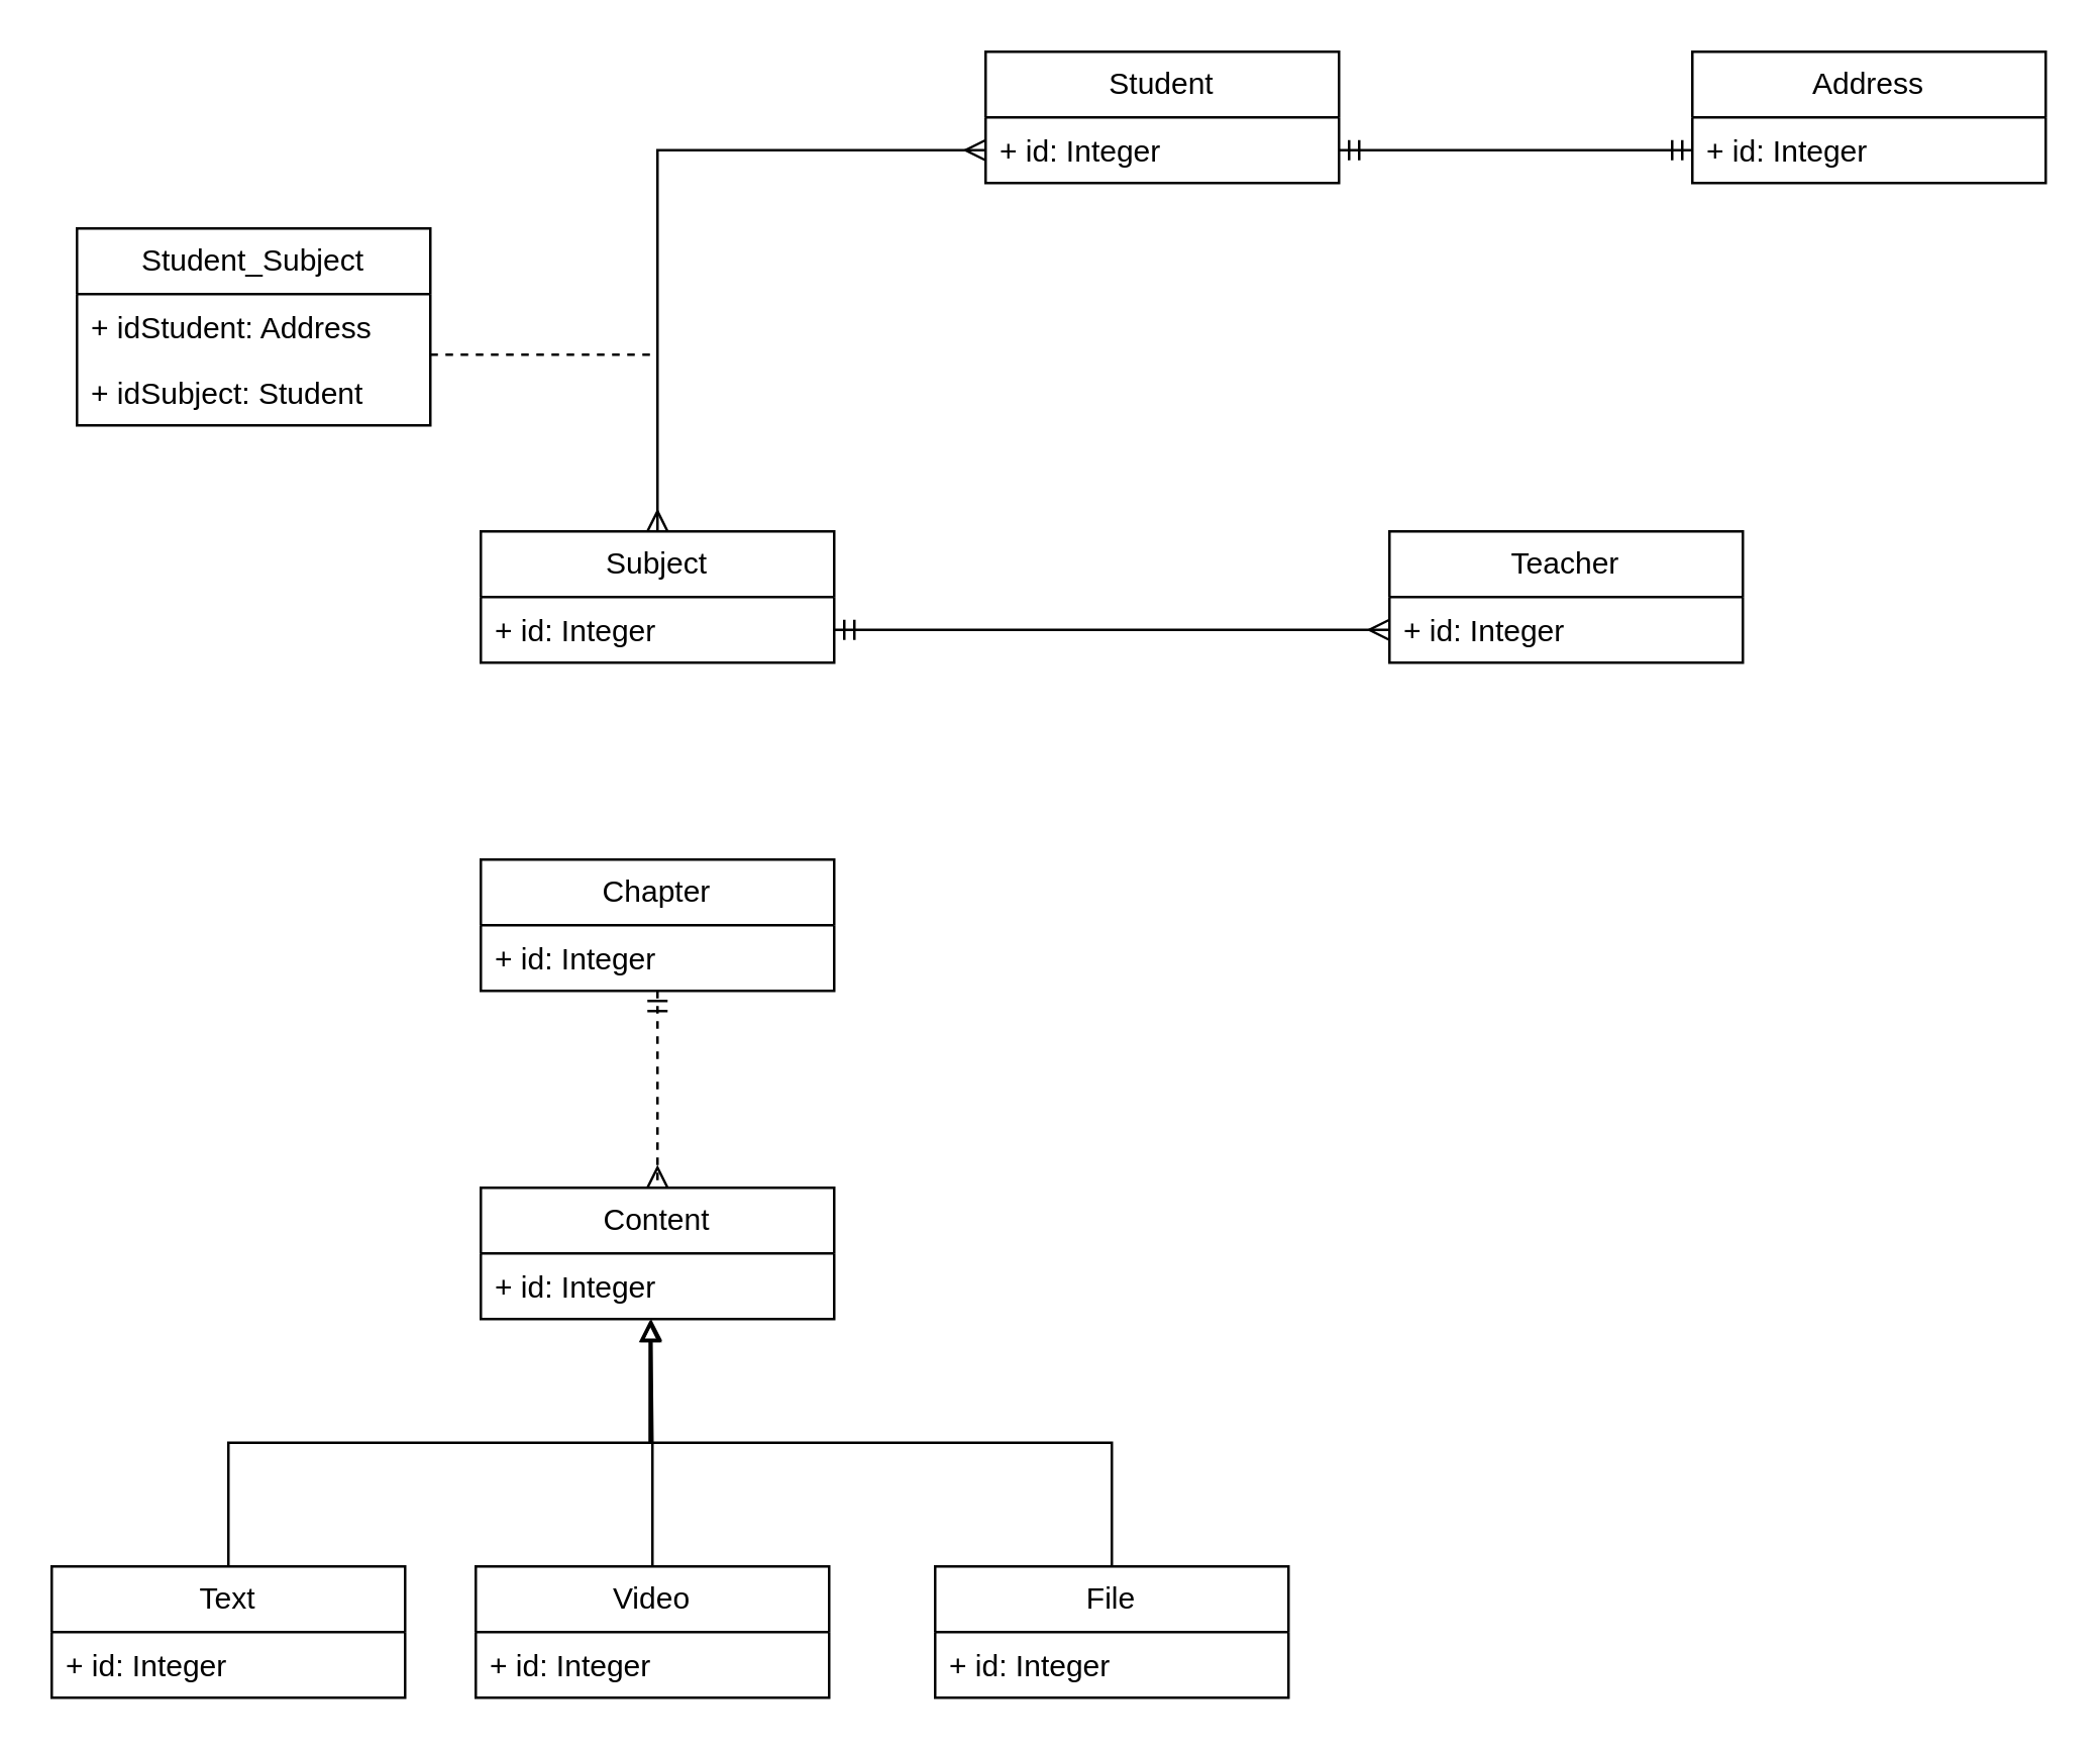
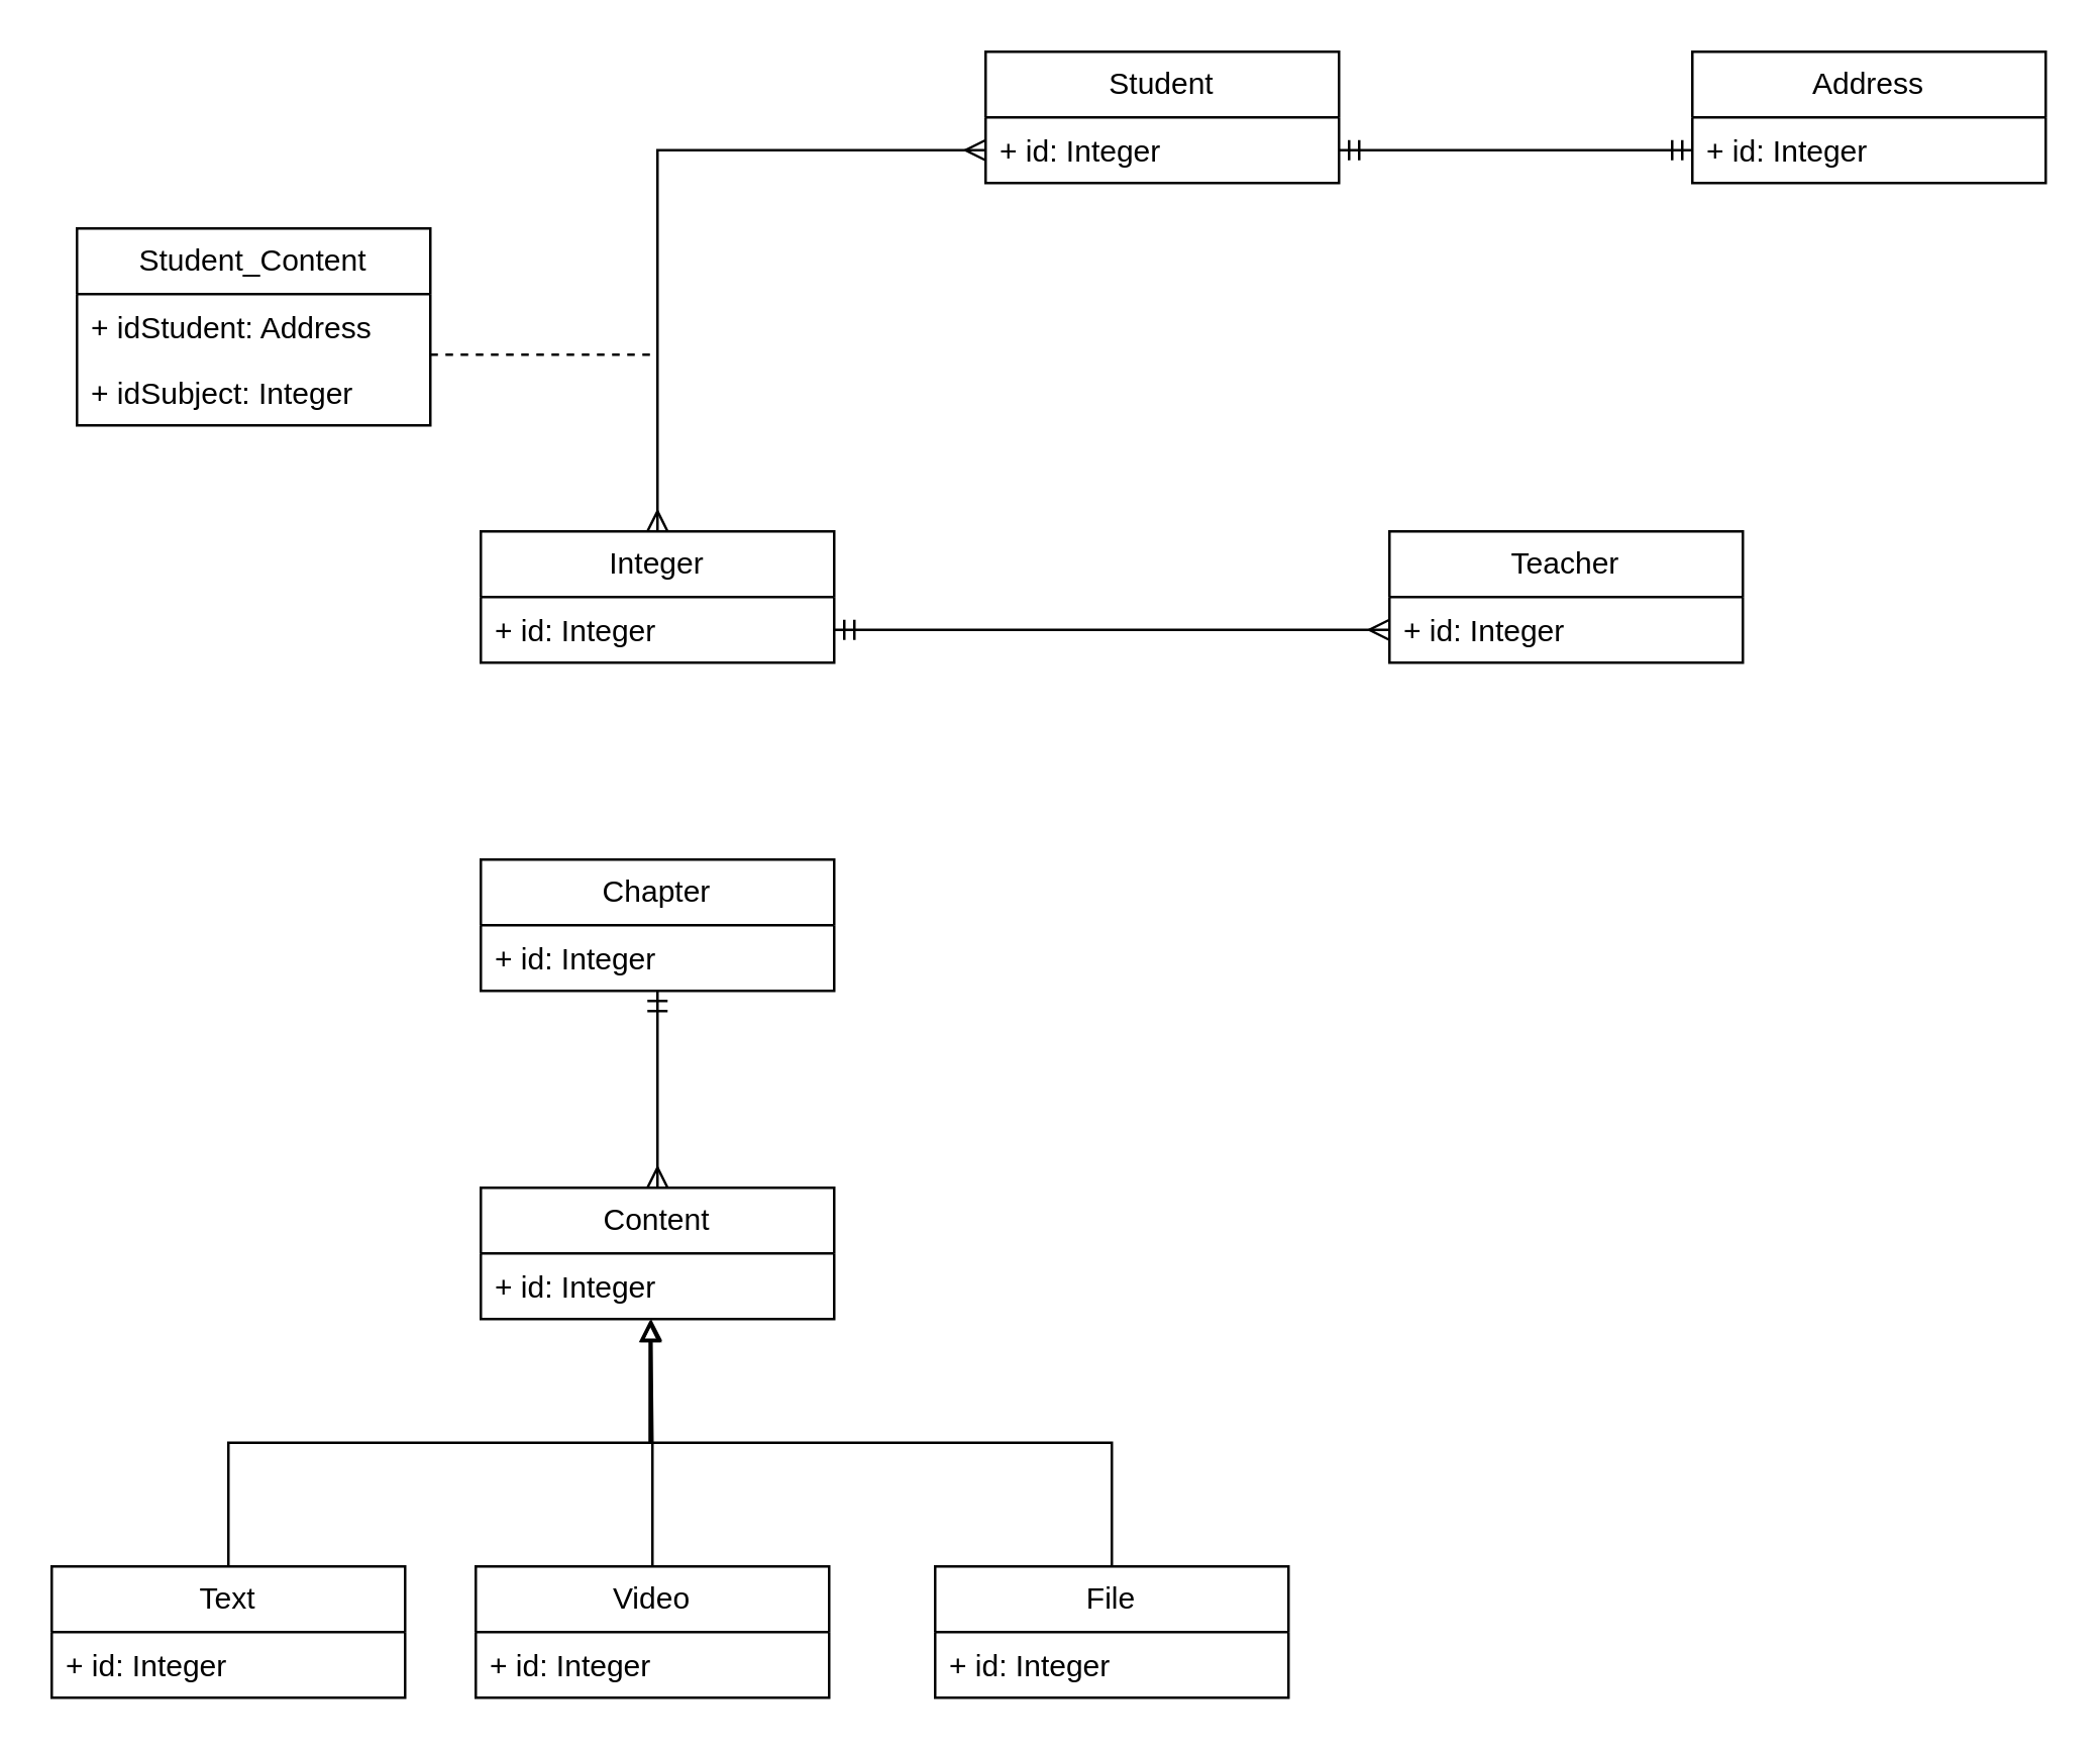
- <mxCell id="28" value="Student_Subject" style="swimlane;fontStyle=0;childLayout=stackLayout;horizontal=1;startSize=26;fillColor=none;horizontalStack=0;resizeParent=1;resizeParentMax=0;resizeLast=0;collapsible=1;marginBottom=0;whiteSpace=wrap;html=1;" vertex="1" parent="1"><mxGeometry x="30" y="90" width="140" height="78" as="geometry" /></mxCell>
+ <mxCell id="28" value="Student_Content" style="swimlane;fontStyle=0;childLayout=stackLayout;horizontal=1;startSize=26;fillColor=none;horizontalStack=0;resizeParent=1;resizeParentMax=0;resizeLast=0;collapsible=1;marginBottom=0;whiteSpace=wrap;html=1;" vertex="1" parent="1"><mxGeometry x="30" y="90" width="140" height="78" as="geometry" /></mxCell>
- <mxCell id="30" value="+ idSubject: Student" style="text;strokeColor=none;fillColor=none;align=left;verticalAlign=top;spacingLeft=4;spacingRight=4;overflow=hidden;rotatable=0;points=[[0,0.5],[1,0.5]];portConstraint=eastwest;whiteSpace=wrap;html=1;" vertex="1" parent="28"><mxGeometry y="52" width="140" height="26" as="geometry" /></mxCell>
+ <mxCell id="30" value="+ idSubject: Integer" style="text;strokeColor=none;fillColor=none;align=left;verticalAlign=top;spacingLeft=4;spacingRight=4;overflow=hidden;rotatable=0;points=[[0,0.5],[1,0.5]];portConstraint=eastwest;whiteSpace=wrap;html=1;" vertex="1" parent="28"><mxGeometry y="52" width="140" height="26" as="geometry" /></mxCell>
- <mxCell id="6" value="Subject" style="swimlane;fontStyle=0;childLayout=stackLayout;horizontal=1;startSize=26;fillColor=none;horizontalStack=0;resizeParent=1;resizeParentMax=0;resizeLast=0;collapsible=1;marginBottom=0;whiteSpace=wrap;html=1;" vertex="1" parent="1"><mxGeometry x="190" y="210" width="140" height="52" as="geometry" /></mxCell>
+ <mxCell id="6" value="Integer" style="swimlane;fontStyle=0;childLayout=stackLayout;horizontal=1;startSize=26;fillColor=none;horizontalStack=0;resizeParent=1;resizeParentMax=0;resizeLast=0;collapsible=1;marginBottom=0;whiteSpace=wrap;html=1;" vertex="1" parent="1"><mxGeometry x="190" y="210" width="140" height="52" as="geometry" /></mxCell>
- <mxCell id="8" style="edgeStyle=orthogonalEdgeStyle;rounded=0;orthogonalLoop=1;jettySize=auto;html=1;entryX=0.5;entryY=0;entryDx=0;entryDy=0;startArrow=ERmandOne;startFill=0;endArrow=ERmany;endFill=0;dashed=1;" edge="1" parent="1" source="9" target="11"><mxGeometry relative="1" as="geometry" /></mxCell>
+ <mxCell id="8" style="edgeStyle=orthogonalEdgeStyle;rounded=0;orthogonalLoop=1;jettySize=auto;html=1;entryX=0.5;entryY=0;entryDx=0;entryDy=0;startArrow=ERmandOne;startFill=0;endArrow=ERmany;endFill=0;" edge="1" parent="1" source="9" target="11"><mxGeometry relative="1" as="geometry" /></mxCell>
